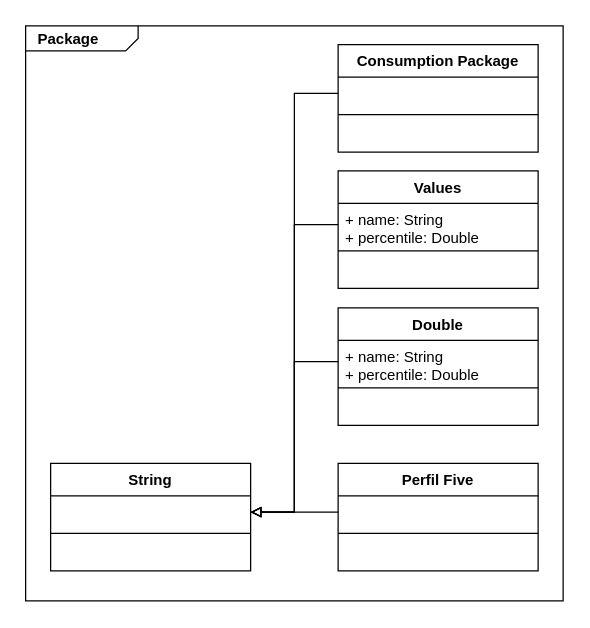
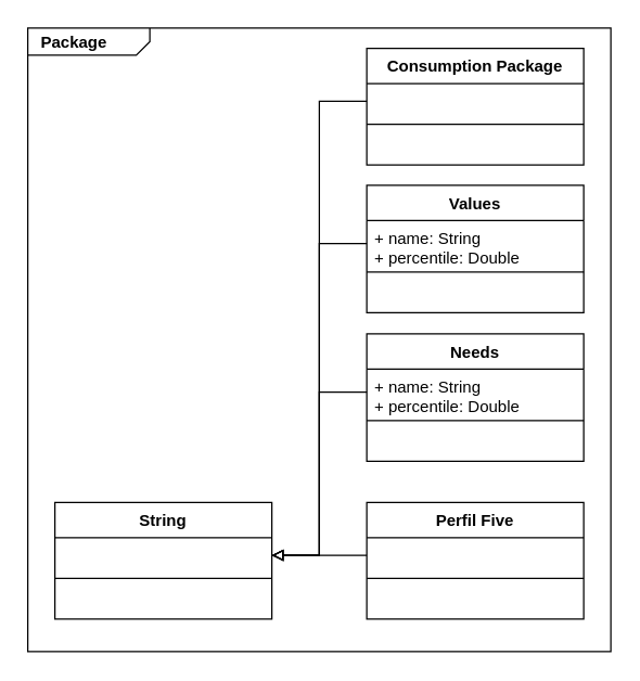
- <mxCell id="19" value="Double" style="swimlane;fontStyle=1;align=center;verticalAlign=top;childLayout=stackLayout;horizontal=1;startSize=26;horizontalStack=0;resizeParent=1;resizeParentMax=0;resizeLast=0;collapsible=1;marginBottom=0;" vertex="1" parent="1"><mxGeometry x="270" y="245.5" width="160" height="94" as="geometry" /></mxCell>
+ <mxCell id="19" value="Needs" style="swimlane;fontStyle=1;align=center;verticalAlign=top;childLayout=stackLayout;horizontal=1;startSize=26;horizontalStack=0;resizeParent=1;resizeParentMax=0;resizeLast=0;collapsible=1;marginBottom=0;" vertex="1" parent="1"><mxGeometry x="270" y="245.5" width="160" height="94" as="geometry" /></mxCell>
